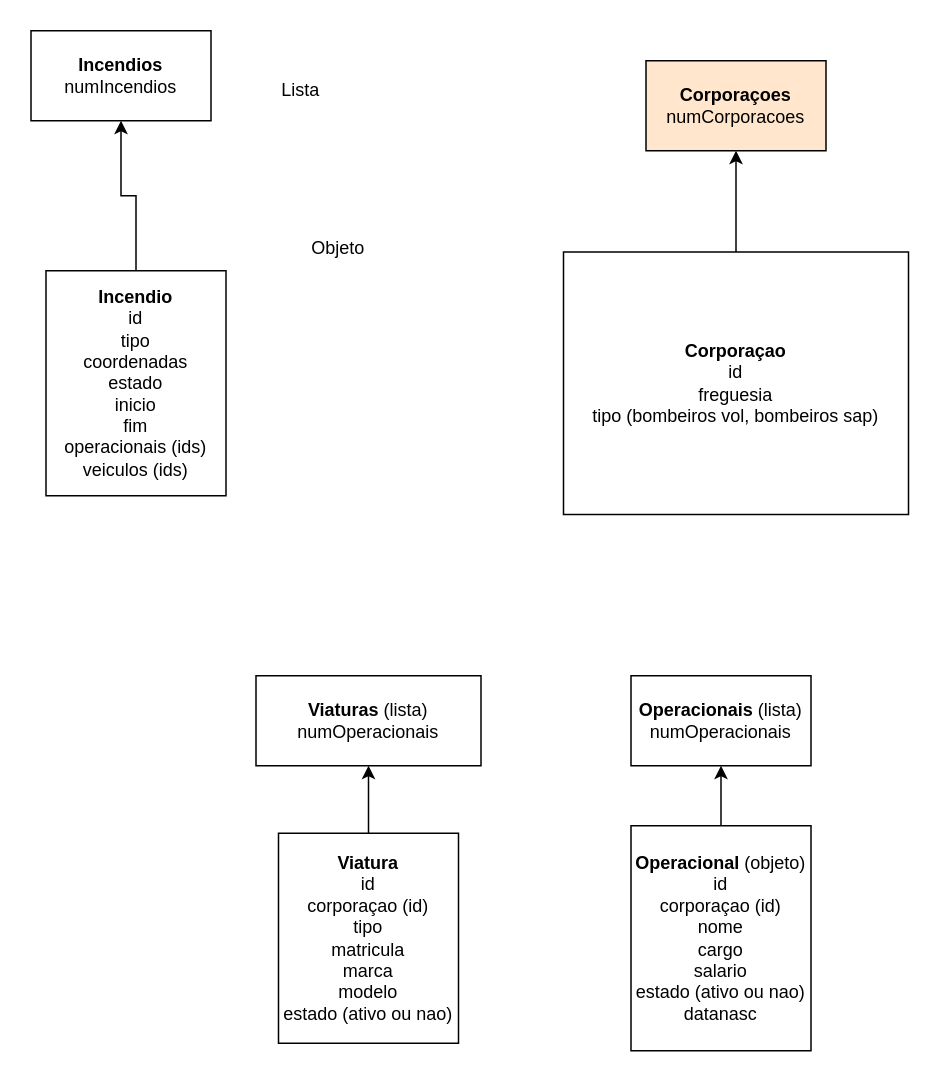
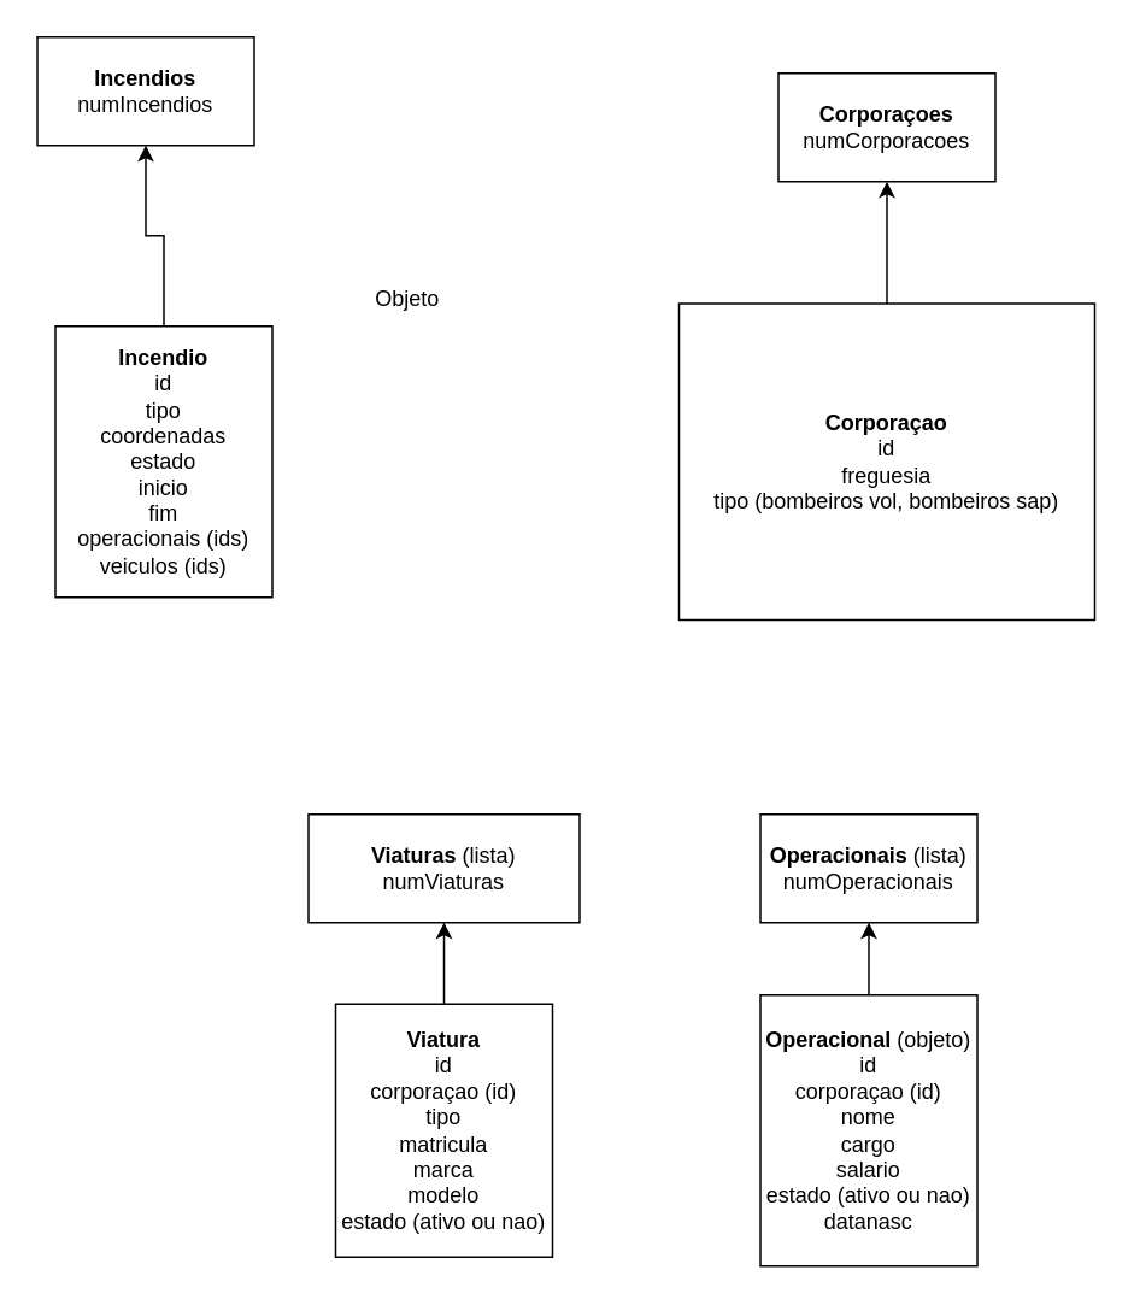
- <mxCell id="5" value="Lista" style="text;html=1;strokeColor=none;fillColor=none;align=center;verticalAlign=middle;whiteSpace=wrap;rounded=0;" parent="1" vertex="1"><mxGeometry x="180" y="50" width="40" height="20" as="geometry" /></mxCell>
- <mxCell id="7" value="&lt;b&gt;Corporaçoes&lt;/b&gt;&lt;br&gt;numCorporacoes" style="rounded=0;whiteSpace=wrap;html=1;fillColor=#ffe6cc;" parent="1" vertex="1"><mxGeometry x="430" y="40" width="120" height="60" as="geometry" /></mxCell>
+ <mxCell id="7" value="&lt;b&gt;Corporaçoes&lt;/b&gt;&lt;br&gt;numCorporacoes" style="rounded=0;whiteSpace=wrap;html=1;" parent="1" vertex="1"><mxGeometry x="430" y="40" width="120" height="60" as="geometry" /></mxCell>
- <mxCell id="13" value="&lt;b&gt;Viaturas&lt;/b&gt; (lista)&lt;br&gt;numOperacionais" style="rounded=0;whiteSpace=wrap;html=1;" parent="1" vertex="1"><mxGeometry x="170" y="450" width="150" height="60" as="geometry" /></mxCell>
+ <mxCell id="13" value="&lt;b&gt;Viaturas&lt;/b&gt; (lista)&lt;br&gt;numViaturas" style="rounded=0;whiteSpace=wrap;html=1;" parent="1" vertex="1"><mxGeometry x="170" y="450" width="150" height="60" as="geometry" /></mxCell>
